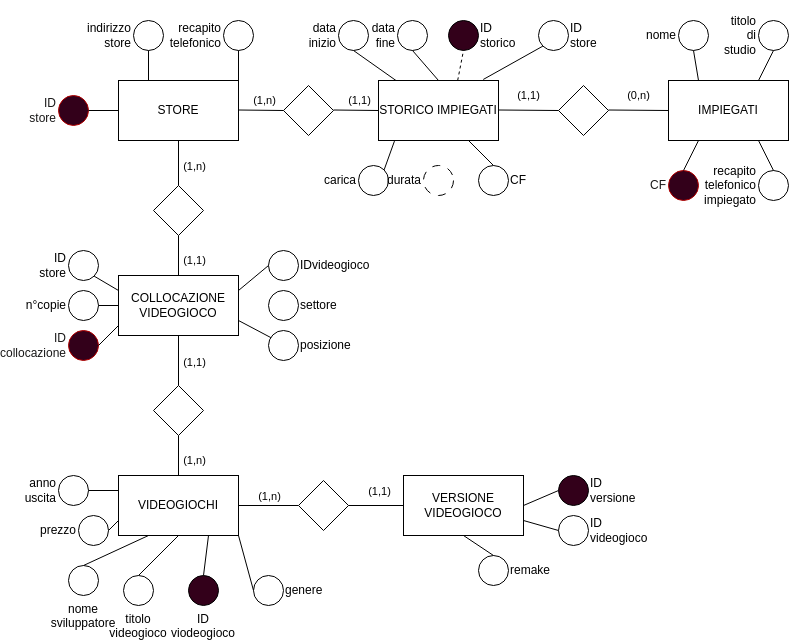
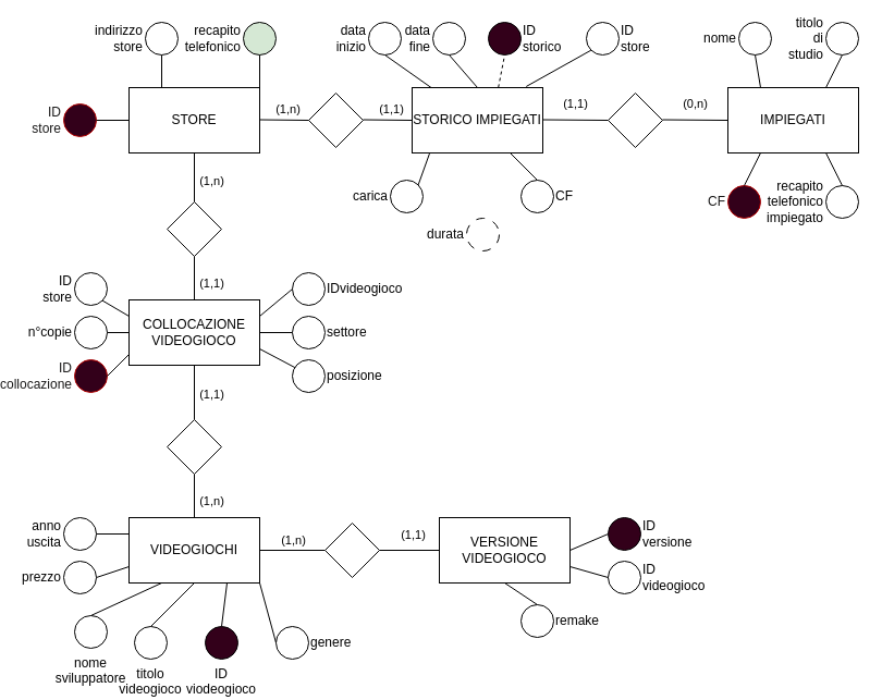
- <mxCell id="5" value="recapito telefonico" style="ellipse;whiteSpace=wrap;html=1;aspect=fixed;labelPosition=left;verticalLabelPosition=middle;align=right;verticalAlign=middle;" parent="1" vertex="1"><mxGeometry x="185" y="20" width="30" height="30" as="geometry" /></mxCell>
+ <mxCell id="5" value="recapito telefonico" style="ellipse;whiteSpace=wrap;html=1;aspect=fixed;labelPosition=left;verticalLabelPosition=middle;align=right;verticalAlign=middle;fillColor=#d5e8d4;" parent="1" vertex="1"><mxGeometry x="185" y="20" width="30" height="30" as="geometry" /></mxCell>
- <mxCell id="57" value="durata" style="ellipse;whiteSpace=wrap;html=1;aspect=fixed;labelPosition=left;verticalLabelPosition=middle;align=right;verticalAlign=middle;dashed=1;dashPattern=8 8;" parent="1" vertex="1"><mxGeometry x="385" y="165" width="30" height="30" as="geometry" /></mxCell>
+ <mxCell id="57" value="durata" style="ellipse;whiteSpace=wrap;html=1;aspect=fixed;labelPosition=left;verticalLabelPosition=middle;align=right;verticalAlign=middle;dashed=1;dashPattern=8 8;" parent="1" vertex="1"><mxGeometry x="390" y="200" width="30" height="30" as="geometry" /></mxCell>
+ <mxCell id="52" value="" style="endArrow=none;html=1;rounded=0;entryX=1;entryY=0.5;entryDx=0;entryDy=0;exitX=0;exitY=0.5;exitDx=0;exitDy=0;" parent="1" source="35" target="33" edge="1"><mxGeometry width="50" height="50" relative="1" as="geometry"><mxPoint x="240" y="275" as="sourcePoint" /><mxPoint x="210" y="300" as="targetPoint" /></mxGeometry></mxCell>
- <mxCell id="25" value="prezzo" style="ellipse;whiteSpace=wrap;html=1;aspect=fixed;labelPosition=left;verticalLabelPosition=middle;align=right;verticalAlign=middle;" parent="1" vertex="1"><mxGeometry x="40" y="515" width="30" height="30" as="geometry" /></mxCell>
+ <mxCell id="25" value="prezzo" style="ellipse;whiteSpace=wrap;html=1;aspect=fixed;labelPosition=left;verticalLabelPosition=middle;align=right;verticalAlign=middle;" parent="1" vertex="1"><mxGeometry x="20" y="515" width="30" height="30" as="geometry" /></mxCell>
